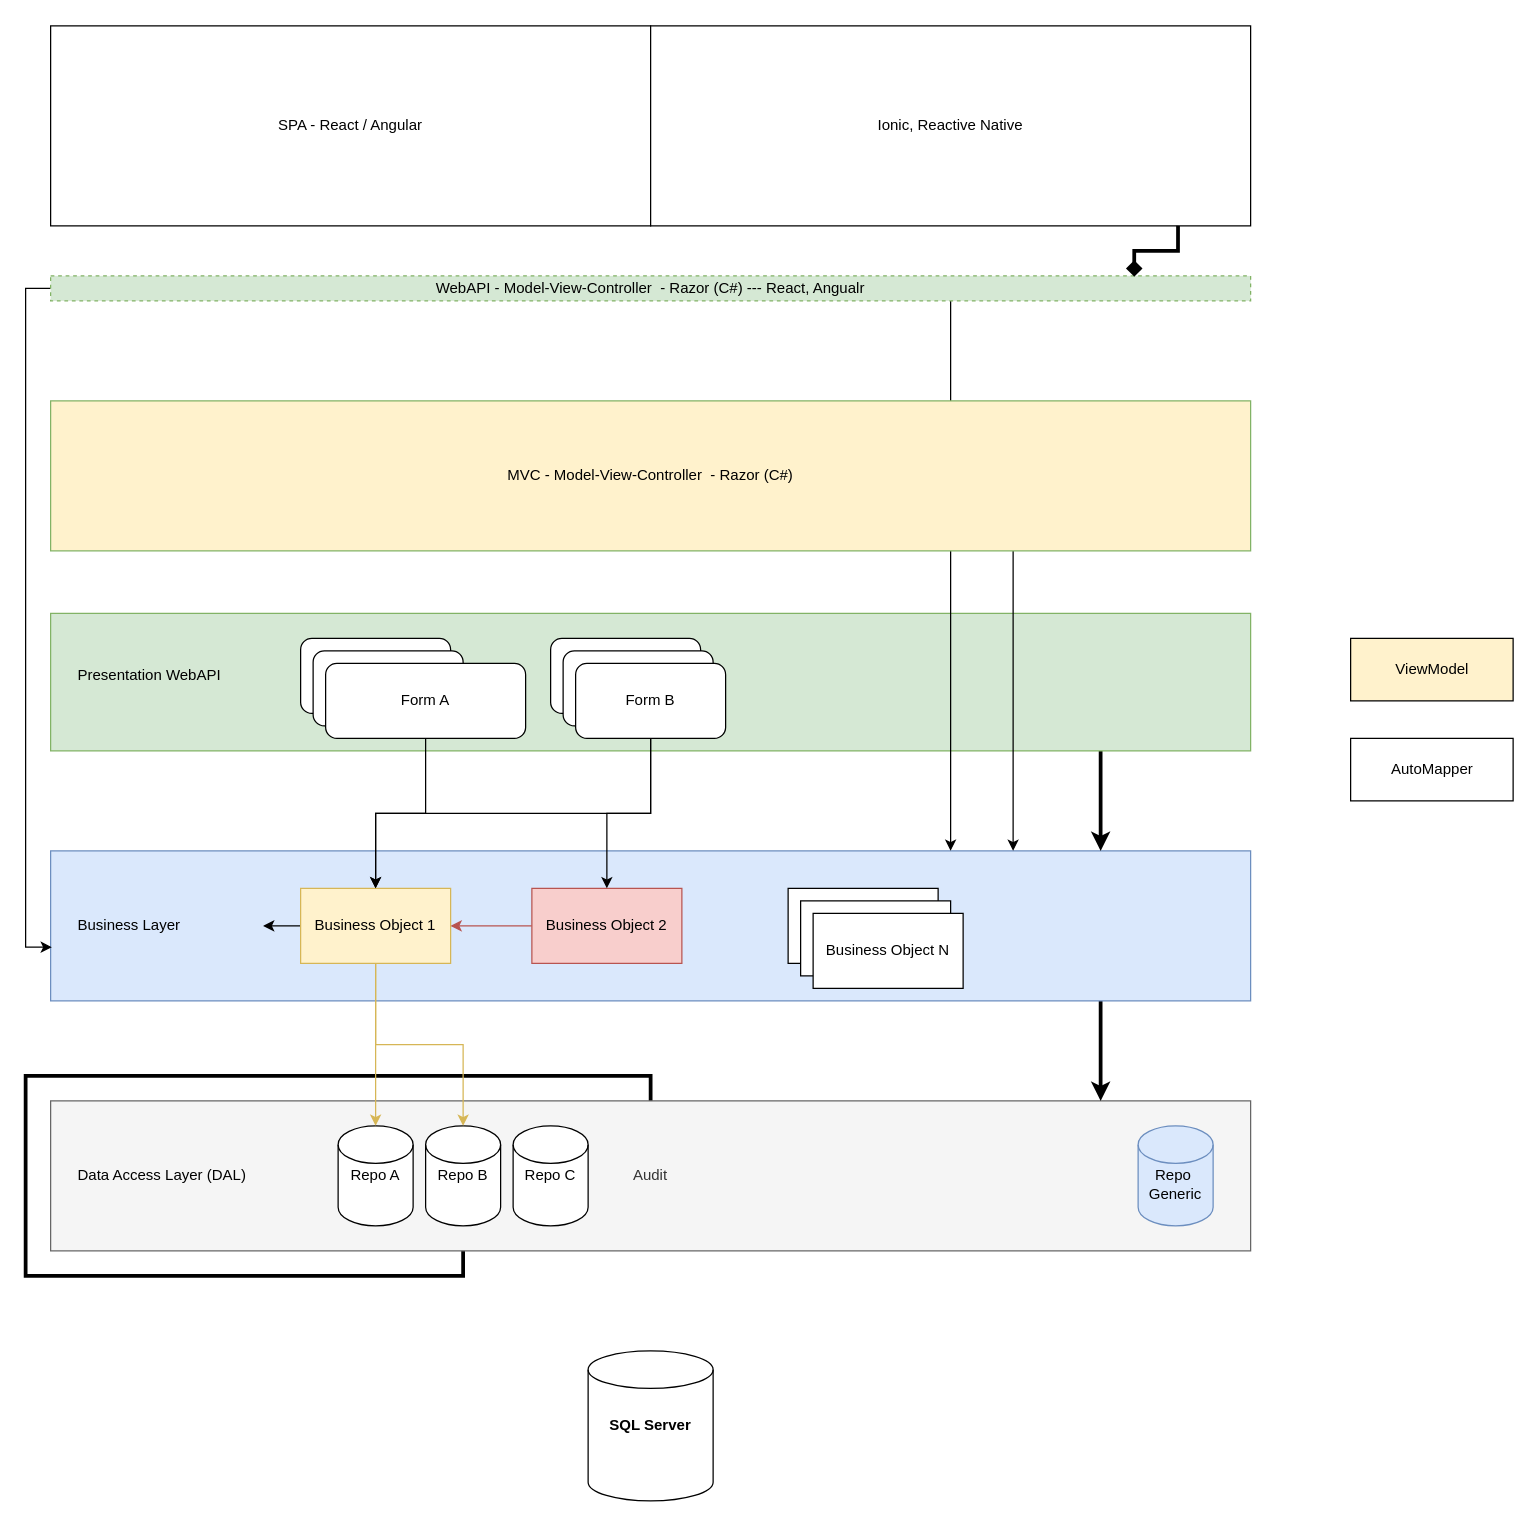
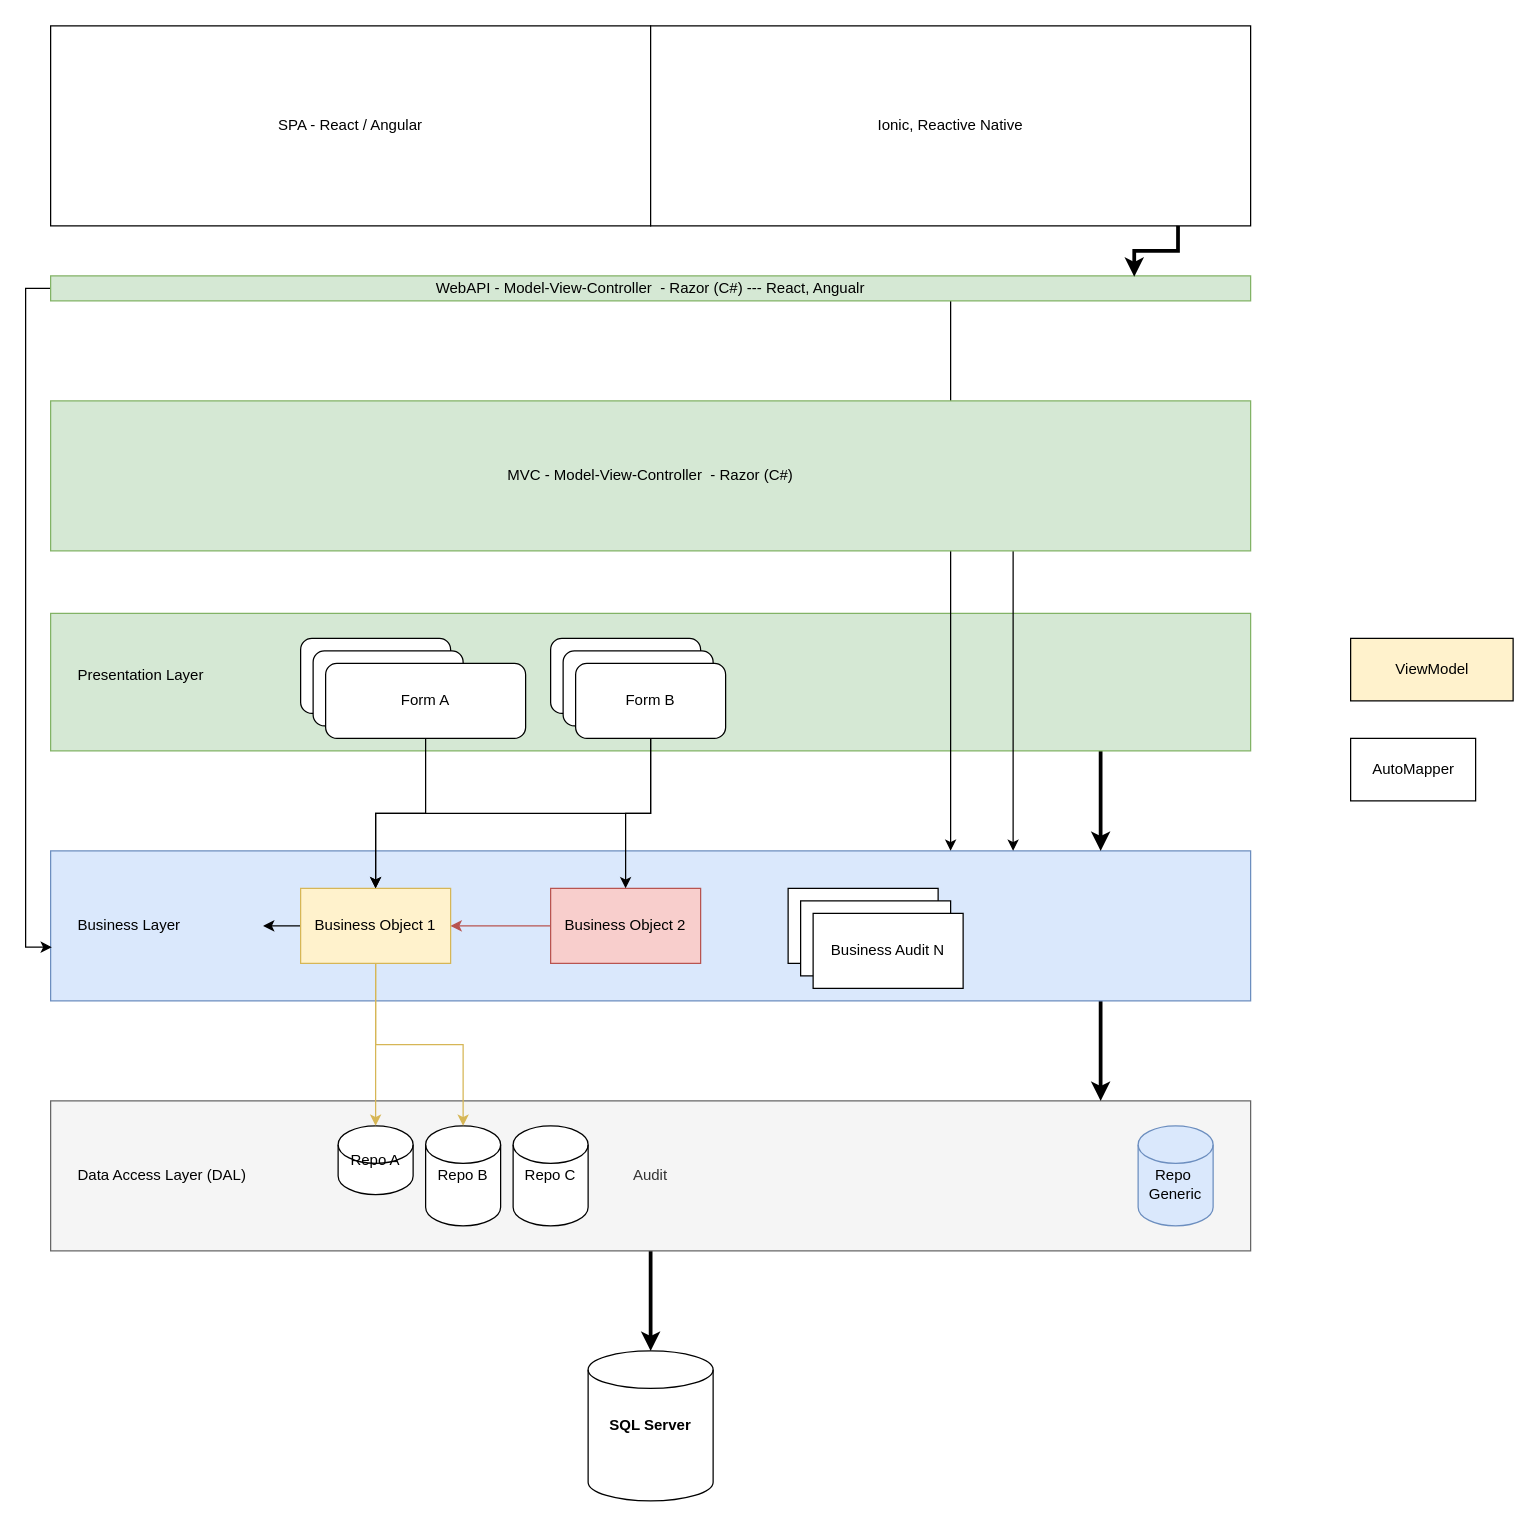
- <mxCell id="43" style="edgeStyle=orthogonalEdgeStyle;rounded=0;orthogonalLoop=1;jettySize=auto;html=1;strokeWidth=3;exitX=0.879;exitY=1;exitDx=0;exitDy=0;exitPerimeter=0;entryX=0.903;entryY=0.033;entryDx=0;entryDy=0;entryPerimeter=0;endArrow=diamond;" parent="1" source="38" target="36" edge="1"><mxGeometry relative="1" as="geometry"><mxPoint x="890" y="690" as="targetPoint" /><Array as="points"><mxPoint x="942" y="200" /><mxPoint x="907" y="200" /></Array><mxPoint x="890" y="610" as="sourcePoint" /></mxGeometry></mxCell>
+ <mxCell id="43" style="edgeStyle=orthogonalEdgeStyle;rounded=0;orthogonalLoop=1;jettySize=auto;html=1;strokeWidth=3;exitX=0.879;exitY=1;exitDx=0;exitDy=0;exitPerimeter=0;entryX=0.903;entryY=0.033;entryDx=0;entryDy=0;entryPerimeter=0;" parent="1" source="38" target="36" edge="1"><mxGeometry relative="1" as="geometry"><mxPoint x="890" y="690" as="targetPoint" /><Array as="points"><mxPoint x="942" y="200" /><mxPoint x="907" y="200" /></Array><mxPoint x="890" y="610" as="sourcePoint" /></mxGeometry></mxCell>
- <mxCell id="36" value="WebAPI - Model-View-Controller&amp;nbsp; - Razor (C#) --- React, Angualr" style="rounded=0;whiteSpace=wrap;html=1;fillColor=#d5e8d4;strokeColor=#82b366;dashed=1;" parent="1" vertex="1"><mxGeometry x="40" y="220" width="960" height="20" as="geometry" /></mxCell>
+ <mxCell id="36" value="WebAPI - Model-View-Controller&amp;nbsp; - Razor (C#) --- React, Angualr" style="rounded=0;whiteSpace=wrap;html=1;fillColor=#d5e8d4;strokeColor=#82b366;" parent="1" vertex="1"><mxGeometry x="40" y="220" width="960" height="20" as="geometry" /></mxCell>
- <mxCell id="40" value="MVC - Model-View-Controller&amp;nbsp; - Razor (C#)" style="rounded=0;whiteSpace=wrap;html=1;fillColor=#fff2cc;strokeColor=#82b366;" parent="1" vertex="1"><mxGeometry x="40" y="320" width="960" height="120" as="geometry" /></mxCell>
+ <mxCell id="40" value="MVC - Model-View-Controller&amp;nbsp; - Razor (C#)" style="rounded=0;whiteSpace=wrap;html=1;fillColor=#d5e8d4;strokeColor=#82b366;" parent="1" vertex="1"><mxGeometry x="40" y="320" width="960" height="120" as="geometry" /></mxCell>
- <mxCell id="23" value="Presentation WebAPI" style="text;html=1;strokeColor=none;fillColor=none;align=left;verticalAlign=middle;whiteSpace=wrap;rounded=0;" parent="1" vertex="1"><mxGeometry x="60" y="530" width="150" height="20" as="geometry" /></mxCell>
+ <mxCell id="23" value="Presentation Layer" style="text;html=1;strokeColor=none;fillColor=none;align=left;verticalAlign=middle;whiteSpace=wrap;rounded=0;" parent="1" vertex="1"><mxGeometry x="60" y="530" width="150" height="20" as="geometry" /></mxCell>
- <mxCell id="42" value="AutoMapper" style="html=1;dashed=0;whitespace=wrap;align=center;" parent="1" vertex="1"><mxGeometry x="1080" y="590" width="130" height="50" as="geometry" /></mxCell>
+ <mxCell id="42" value="AutoMapper" style="html=1;dashed=0;whitespace=wrap;align=center;" parent="1" vertex="1"><mxGeometry x="1080" y="590" width="100" height="50" as="geometry" /></mxCell>
- <mxCell id="17" value="Business Object 2" style="rounded=0;whiteSpace=wrap;html=1;align=center;fillColor=#f8cecc;strokeColor=#b85450;" parent="1" vertex="1"><mxGeometry x="425" y="710" width="120" height="60" as="geometry" /></mxCell>
+ <mxCell id="17" value="Business Object 2" style="rounded=0;whiteSpace=wrap;html=1;align=center;fillColor=#f8cecc;strokeColor=#b85450;" parent="1" vertex="1"><mxGeometry x="440" y="710" width="120" height="60" as="geometry" /></mxCell>
- <mxCell id="20" value="Business Object N" style="rounded=0;whiteSpace=wrap;html=1;align=center;" parent="1" vertex="1"><mxGeometry x="650" y="730" width="120" height="60" as="geometry" /></mxCell>
+ <mxCell id="20" value="Business Audit N" style="rounded=0;whiteSpace=wrap;html=1;align=center;" parent="1" vertex="1"><mxGeometry x="650" y="730" width="120" height="60" as="geometry" /></mxCell>
- <mxCell id="2" style="edgeStyle=orthogonalEdgeStyle;rounded=0;orthogonalLoop=1;jettySize=auto;html=1;strokeWidth=3;" parent="1" source="3" target="6" edge="1"><mxGeometry relative="1" as="geometry" /></mxCell>
+ <mxCell id="2" style="edgeStyle=orthogonalEdgeStyle;rounded=0;orthogonalLoop=1;jettySize=auto;html=1;strokeWidth=3;" parent="1" source="3" target="33" edge="1"><mxGeometry relative="1" as="geometry" /></mxCell>
- <mxCell id="5" value="Repo A" style="shape=cylinder2;whiteSpace=wrap;html=1;boundedLbl=1;backgroundOutline=1;size=15;" parent="1" vertex="1"><mxGeometry x="270" y="900" width="60" height="80" as="geometry" /></mxCell>
+ <mxCell id="5" value="Repo A" style="shape=cylinder2;whiteSpace=wrap;html=1;boundedLbl=1;backgroundOutline=1;size=15;" parent="1" vertex="1"><mxGeometry x="270" y="900" width="60" height="55" as="geometry" /></mxCell>
